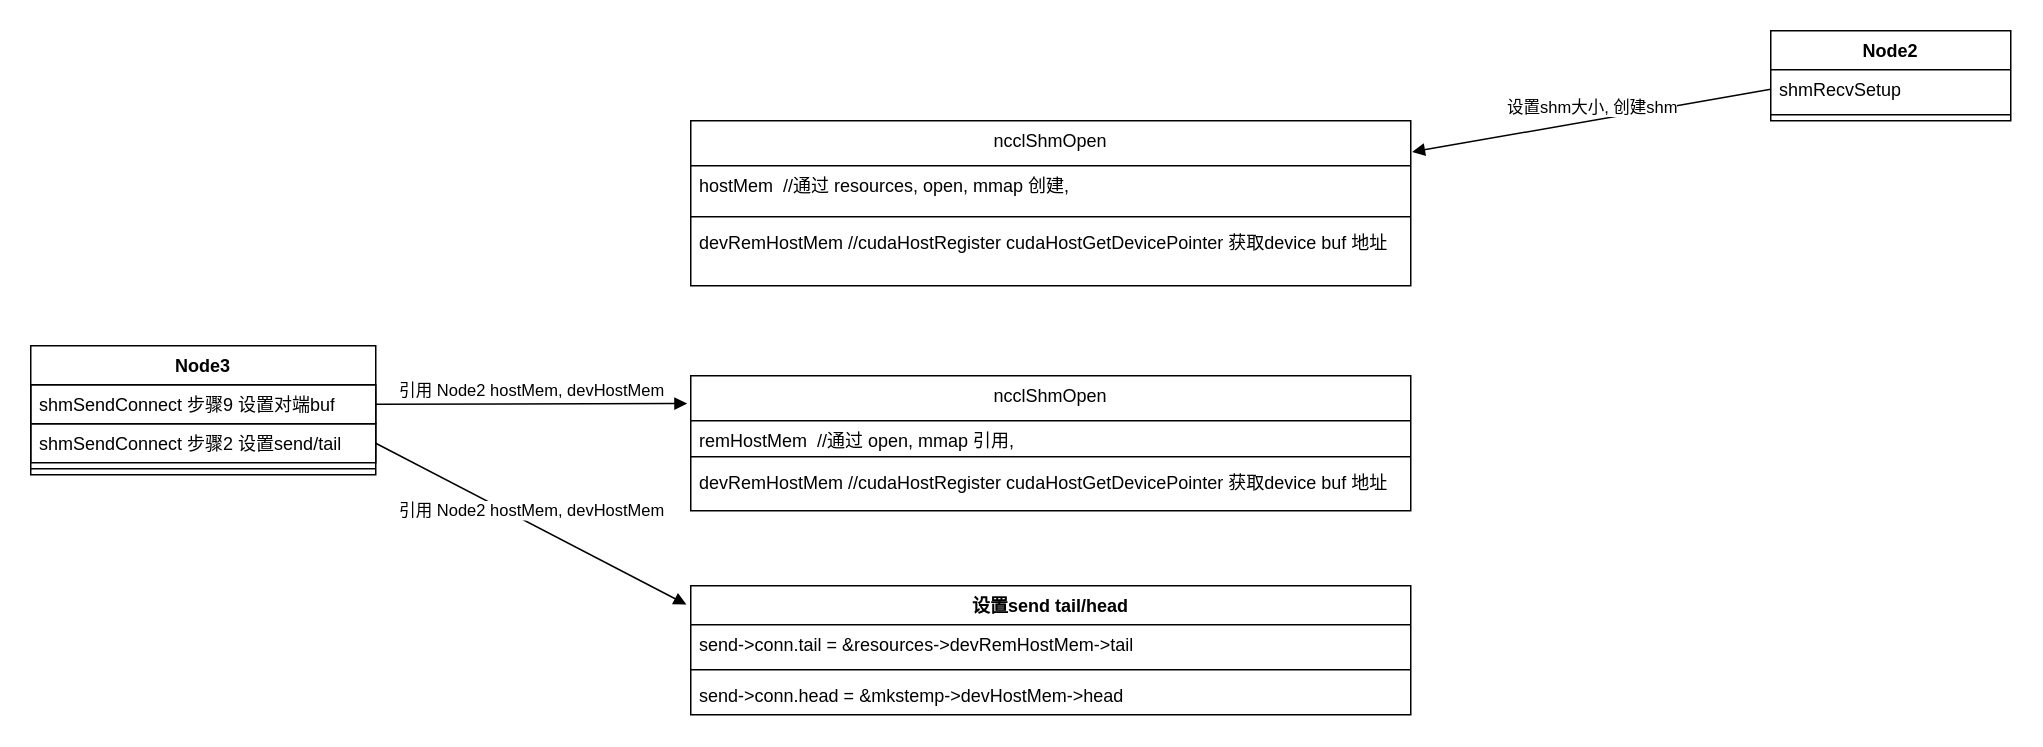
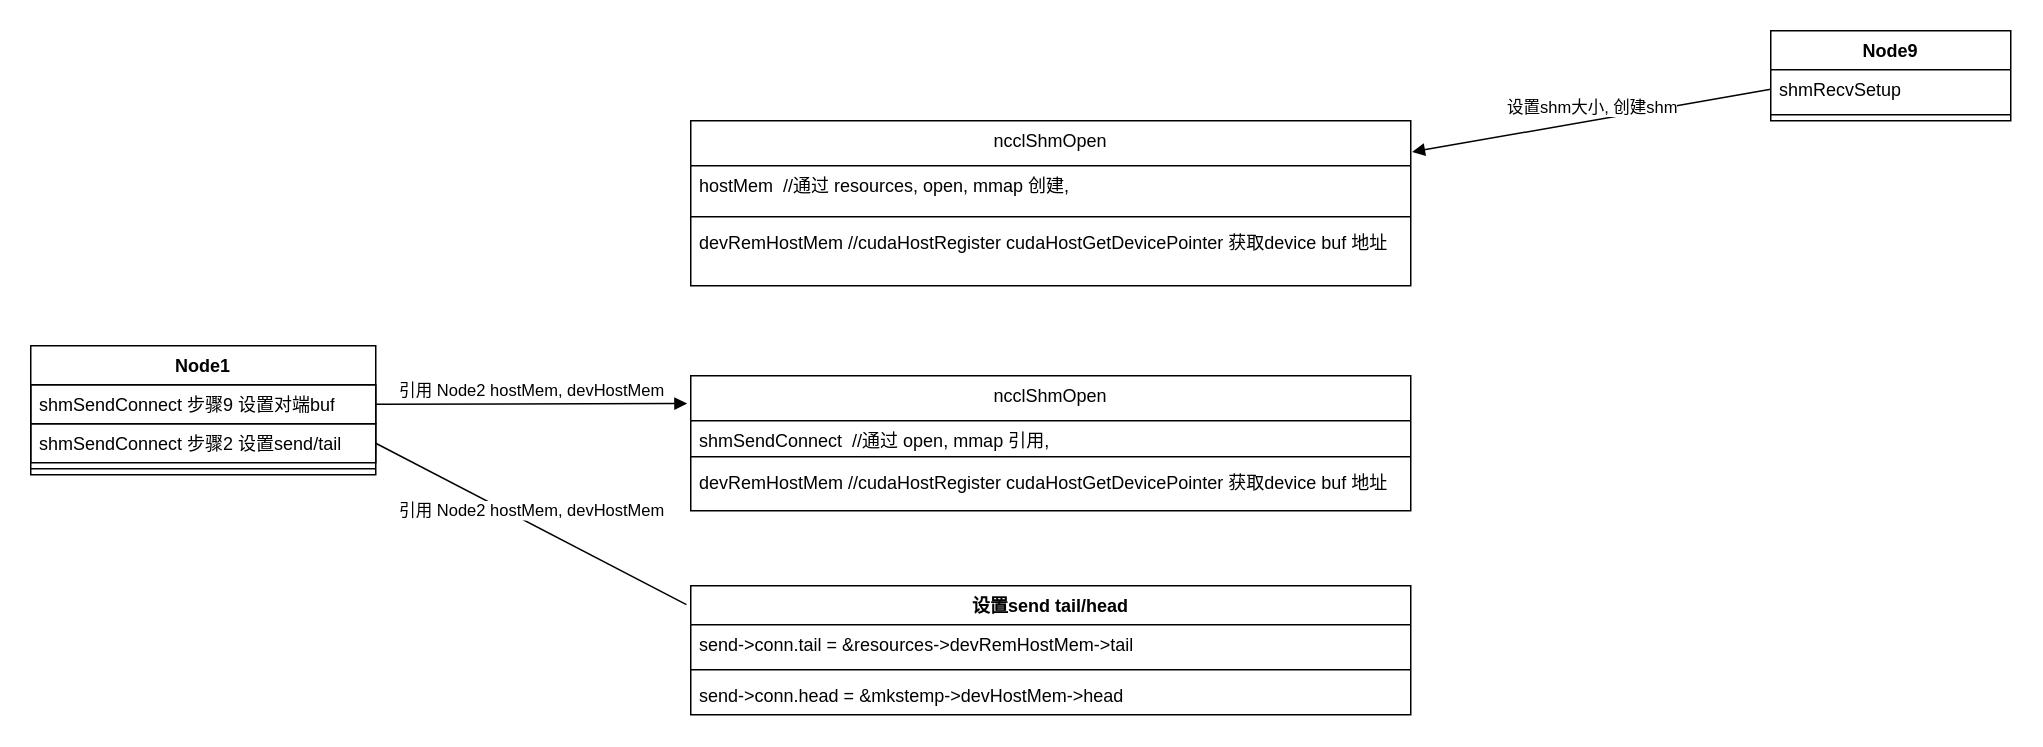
- <mxCell id="2" value="Node2" style="swimlane;fontStyle=1;align=center;verticalAlign=top;childLayout=stackLayout;horizontal=1;startSize=26;horizontalStack=0;resizeParent=1;resizeParentMax=0;resizeLast=0;collapsible=1;marginBottom=0;whiteSpace=wrap;html=1;" vertex="1" parent="1"><mxGeometry x="1180" y="20" width="160" height="60" as="geometry" /></mxCell>
+ <mxCell id="2" value="Node9" style="swimlane;fontStyle=1;align=center;verticalAlign=top;childLayout=stackLayout;horizontal=1;startSize=26;horizontalStack=0;resizeParent=1;resizeParentMax=0;resizeLast=0;collapsible=1;marginBottom=0;whiteSpace=wrap;html=1;" vertex="1" parent="1"><mxGeometry x="1180" y="20" width="160" height="60" as="geometry" /></mxCell>
- <mxCell id="5" value="Node3" style="swimlane;fontStyle=1;align=center;verticalAlign=top;childLayout=stackLayout;horizontal=1;startSize=26;horizontalStack=0;resizeParent=1;resizeParentMax=0;resizeLast=0;collapsible=1;marginBottom=0;whiteSpace=wrap;html=1;" vertex="1" parent="1"><mxGeometry x="20" y="230" width="230" height="86" as="geometry" /></mxCell>
+ <mxCell id="5" value="Node1" style="swimlane;fontStyle=1;align=center;verticalAlign=top;childLayout=stackLayout;horizontal=1;startSize=26;horizontalStack=0;resizeParent=1;resizeParentMax=0;resizeLast=0;collapsible=1;marginBottom=0;whiteSpace=wrap;html=1;" vertex="1" parent="1"><mxGeometry x="20" y="230" width="230" height="86" as="geometry" /></mxCell>
- <mxCell id="15" value="remHostMem&amp;nbsp; //通过 open, mmap 引用,&amp;nbsp;" style="text;strokeColor=none;fillColor=none;align=left;verticalAlign=top;spacingLeft=4;spacingRight=4;overflow=hidden;rotatable=0;points=[[0,0.5],[1,0.5]];portConstraint=eastwest;whiteSpace=wrap;html=1;" vertex="1" parent="14"><mxGeometry y="30" width="480" height="20" as="geometry" /></mxCell>
+ <mxCell id="15" value="shmSendConnect&amp;nbsp; //通过 open, mmap 引用,&amp;nbsp;" style="text;strokeColor=none;fillColor=none;align=left;verticalAlign=top;spacingLeft=4;spacingRight=4;overflow=hidden;rotatable=0;points=[[0,0.5],[1,0.5]];portConstraint=eastwest;whiteSpace=wrap;html=1;" vertex="1" parent="14"><mxGeometry y="30" width="480" height="20" as="geometry" /></mxCell>
- <mxCell id="23" value="引用 Node2 hostMem, devHostMem" style="html=1;verticalAlign=bottom;endArrow=block;curved=0;rounded=0;exitX=1;exitY=0.5;exitDx=0;exitDy=0;entryX=-0.006;entryY=0.146;entryDx=0;entryDy=0;entryPerimeter=0;" edge="1" parent="1" source="7" target="19"><mxGeometry width="80" relative="1" as="geometry"><mxPoint x="260" y="279" as="sourcePoint" /><mxPoint x="468" y="279" as="targetPoint" /></mxGeometry></mxCell>
+ <mxCell id="23" value="引用 Node2 hostMem, devHostMem" style="html=1;verticalAlign=bottom;endArrow=none;curved=0;rounded=0;exitX=1;exitY=0.5;exitDx=0;exitDy=0;entryX=-0.006;entryY=0.146;entryDx=0;entryDy=0;entryPerimeter=0;" edge="1" parent="1" source="7" target="19"><mxGeometry width="80" relative="1" as="geometry"><mxPoint x="260" y="279" as="sourcePoint" /><mxPoint x="468" y="279" as="targetPoint" /></mxGeometry></mxCell>
